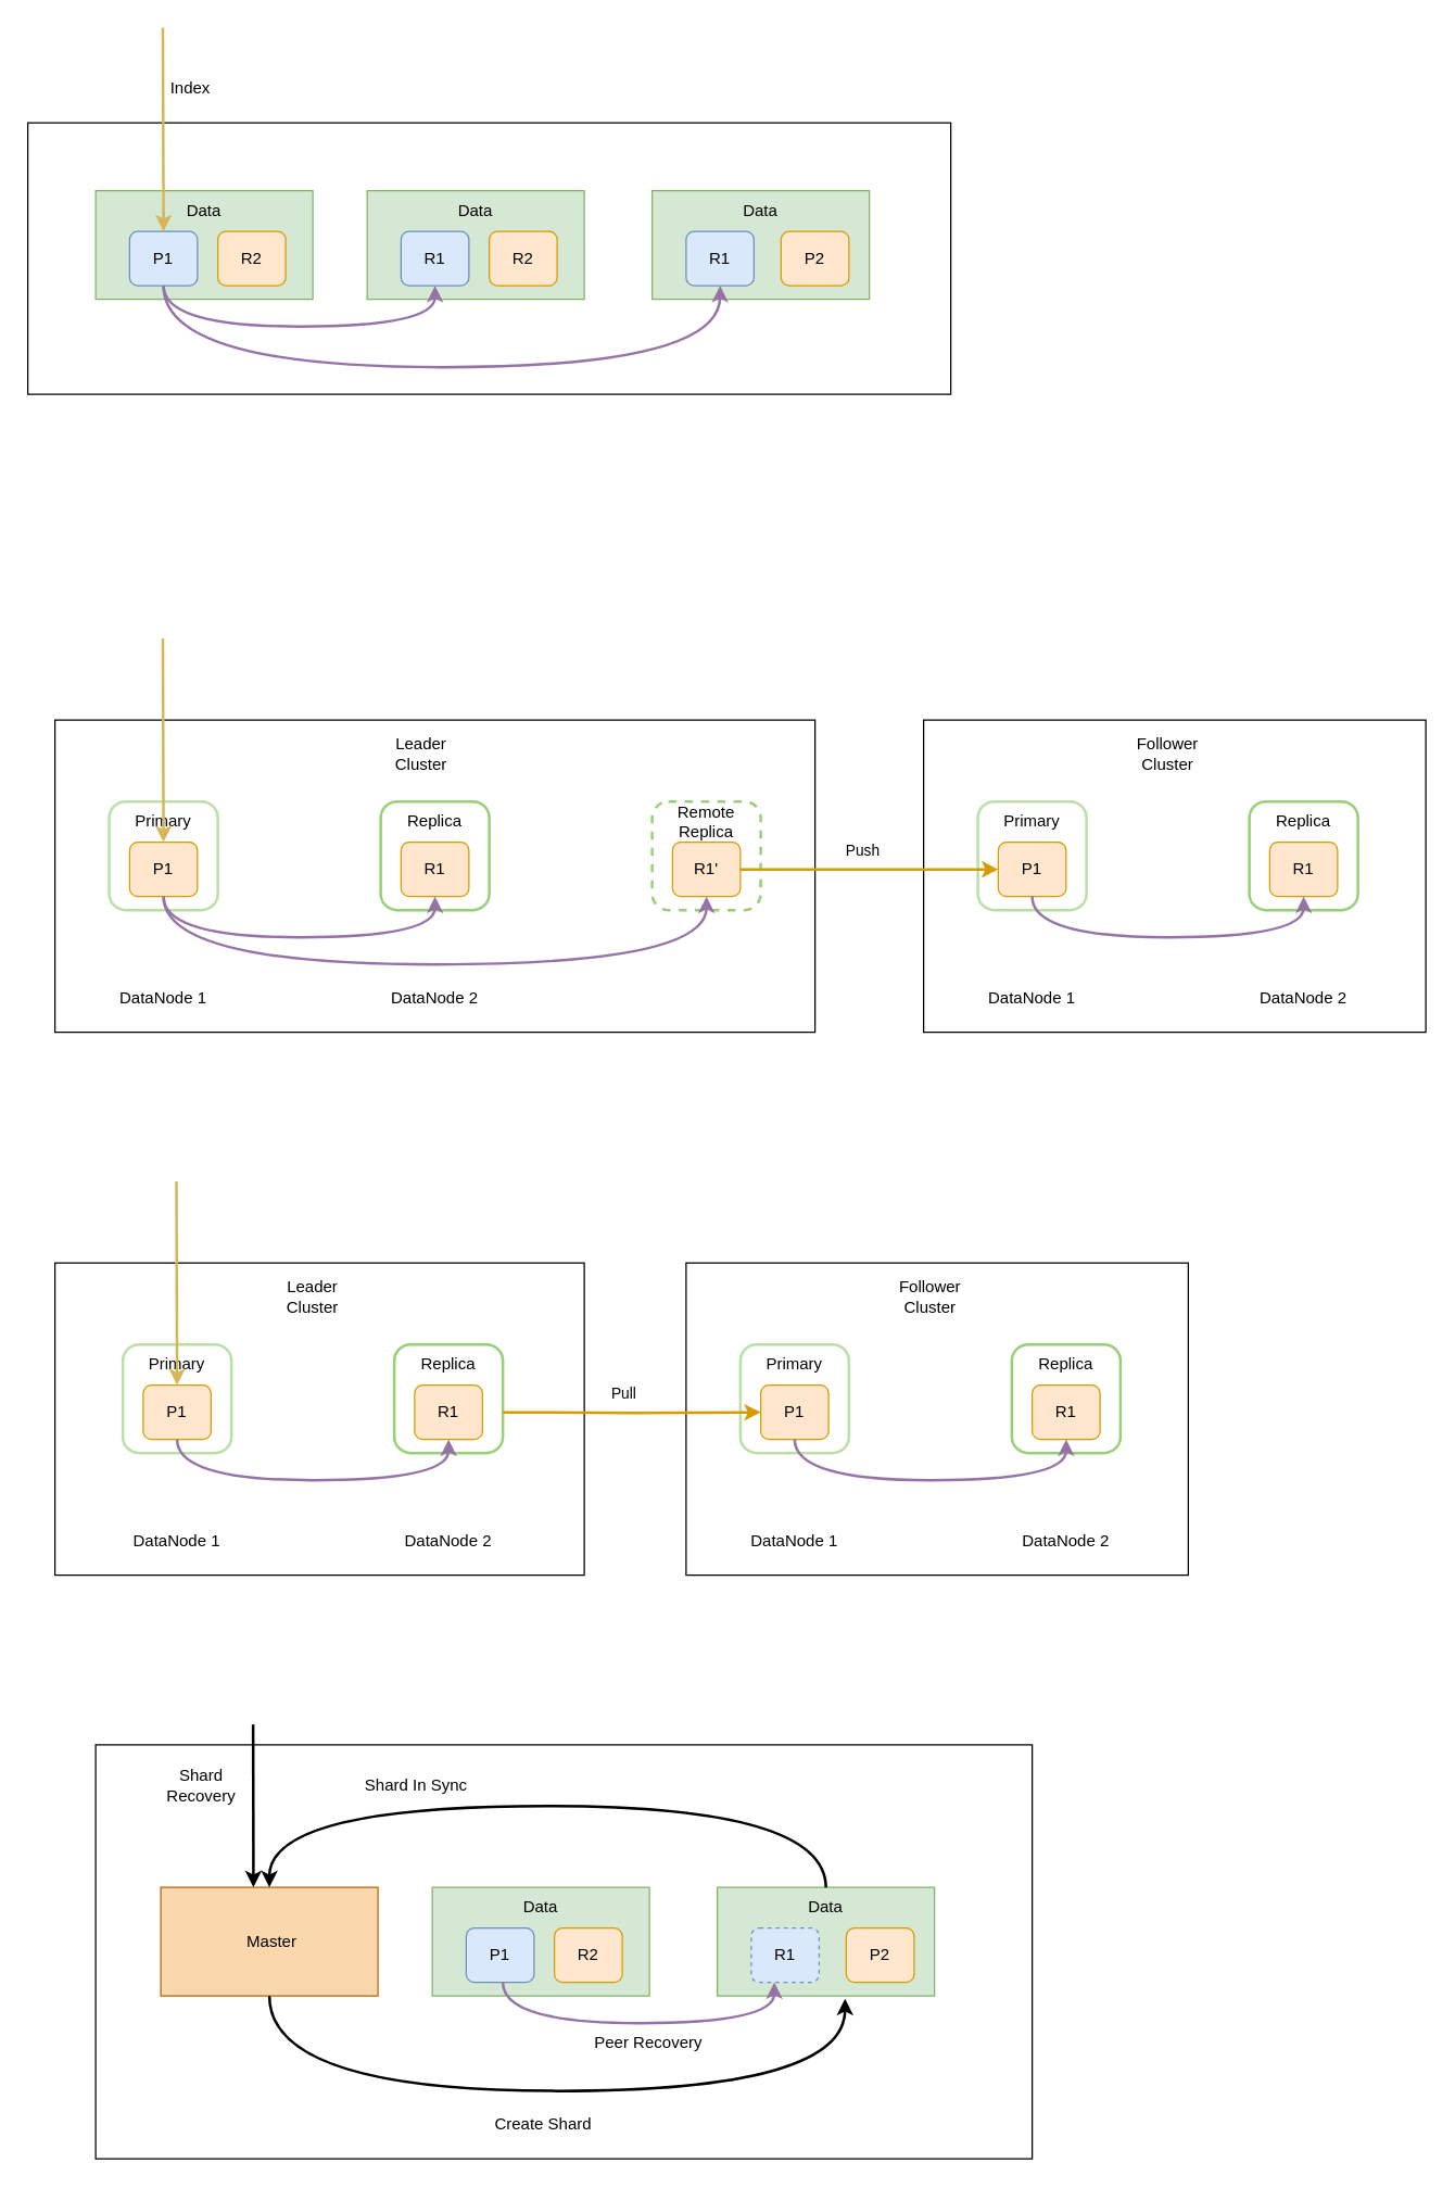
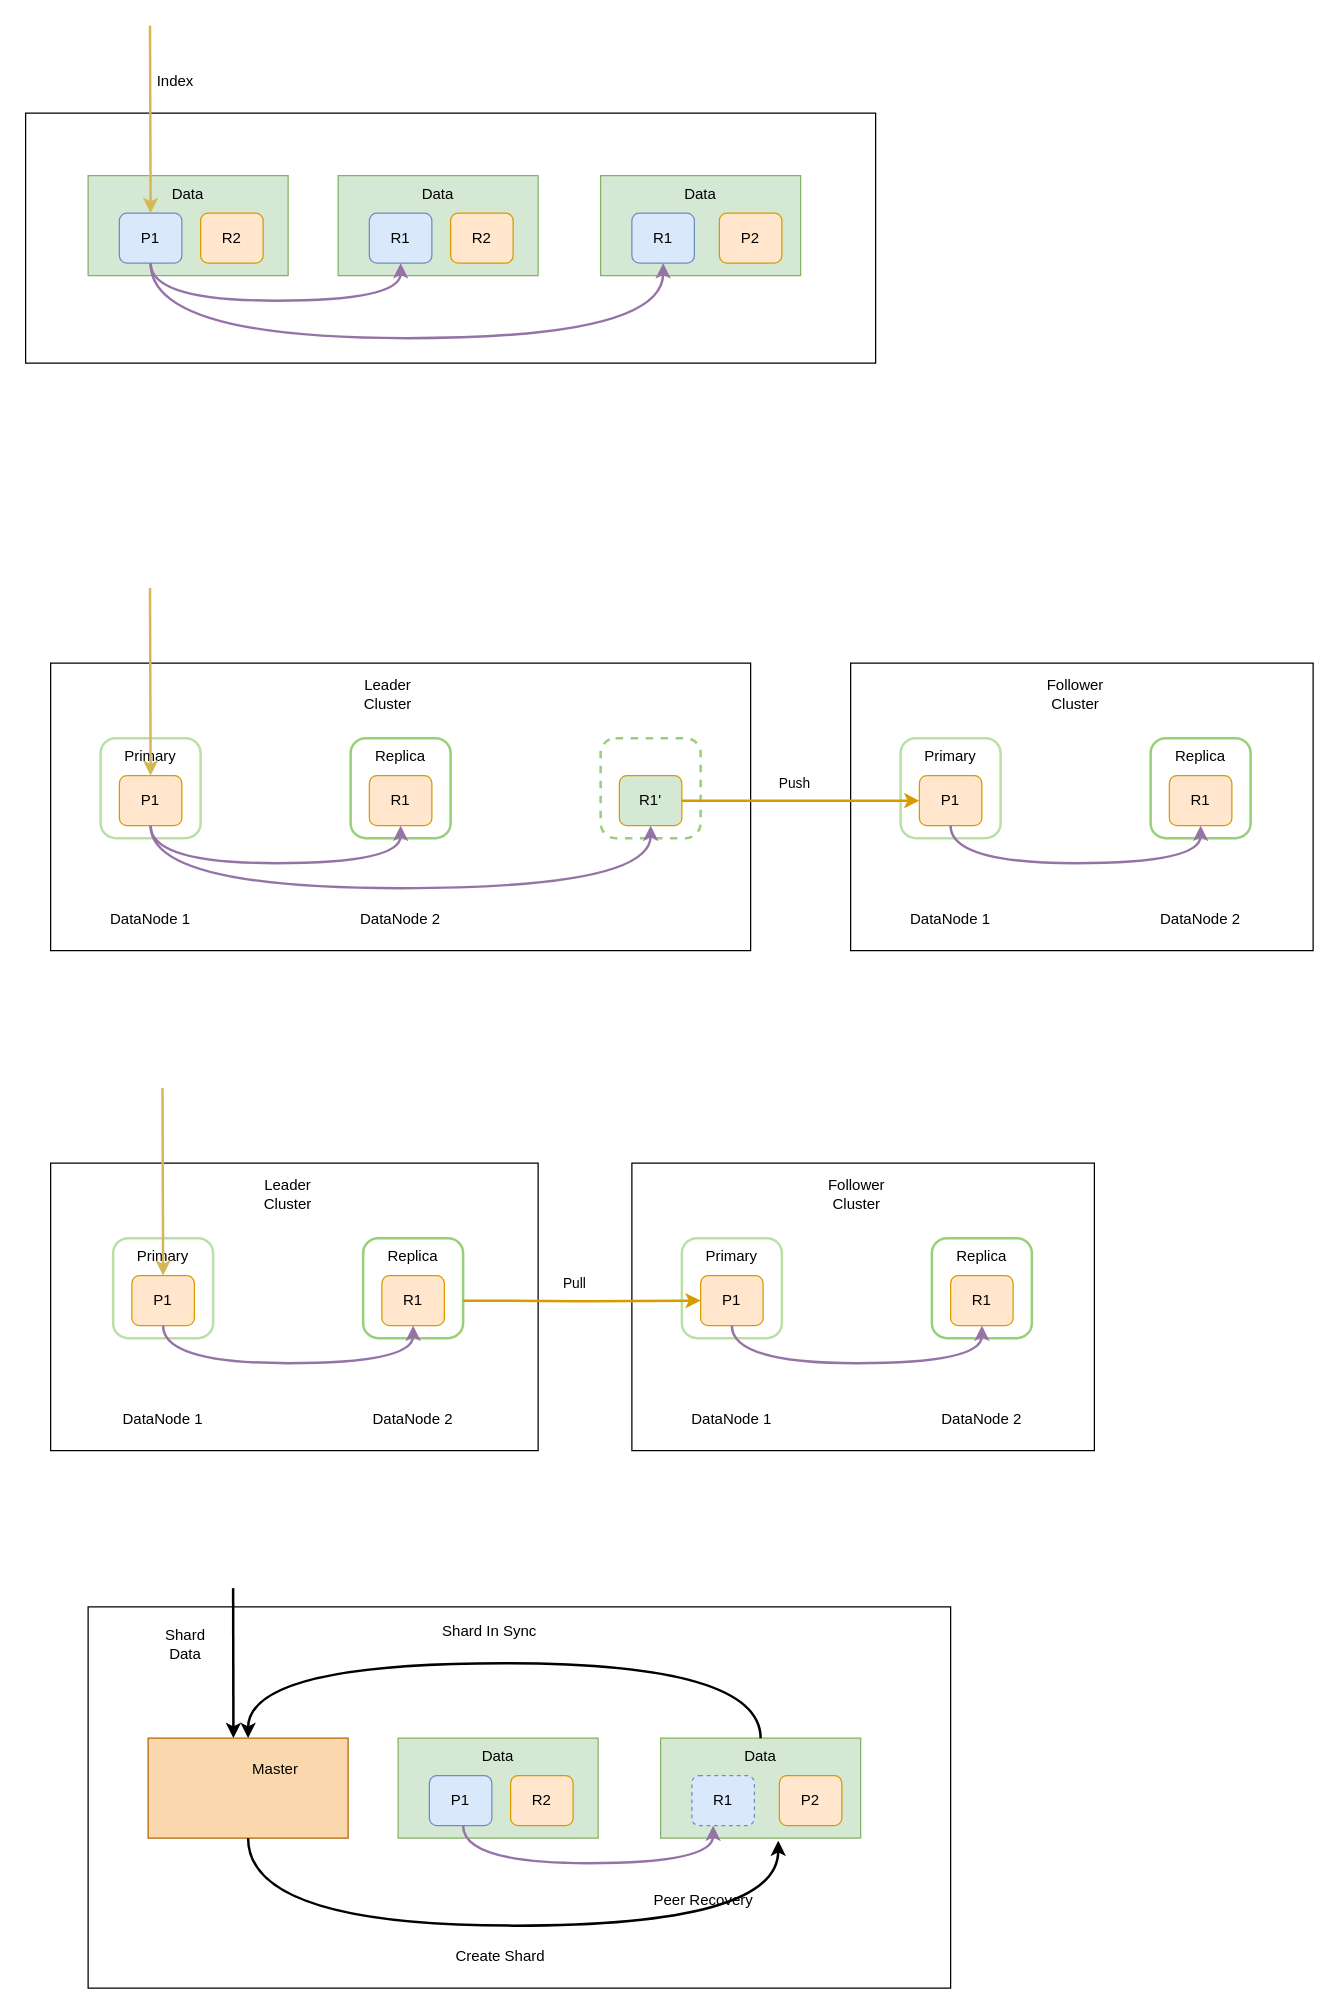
- <mxCell id="20" value="Remote Replica" style="text;html=1;strokeColor=none;fillColor=none;align=center;verticalAlign=middle;whiteSpace=wrap;rounded=0;" parent="1" vertex="1"><mxGeometry x="490" y="590" width="60" height="30" as="geometry" /></mxCell>
- <mxCell id="22" value="R1'" style="rounded=1;whiteSpace=wrap;html=1;fillColor=#ffe6cc;strokeColor=#d79b00;" parent="1" vertex="1"><mxGeometry x="495" y="620" width="50" height="40" as="geometry" /></mxCell>
+ <mxCell id="22" value="R1'" style="rounded=1;whiteSpace=wrap;html=1;fillColor=#d5e8d4;strokeColor=#d79b00;" parent="1" vertex="1"><mxGeometry x="495" y="620" width="50" height="40" as="geometry" /></mxCell>
- <mxCell id="83" value="Shard Recovery" style="text;html=1;strokeColor=none;fillColor=none;align=center;verticalAlign=middle;whiteSpace=wrap;rounded=0;" vertex="1" parent="1"><mxGeometry x="118" y="1300" width="60" height="30" as="geometry" /></mxCell>
+ <mxCell id="83" value="Shard Data" style="text;html=1;strokeColor=none;fillColor=none;align=center;verticalAlign=middle;whiteSpace=wrap;rounded=0;" vertex="1" parent="1"><mxGeometry x="118" y="1300" width="60" height="30" as="geometry" /></mxCell>
- <mxCell id="90" value="Shard In Sync&amp;nbsp;" style="text;html=1;strokeColor=none;fillColor=none;align=center;verticalAlign=middle;whiteSpace=wrap;rounded=0;dashed=1;" vertex="1" parent="1"><mxGeometry x="258" y="1300" width="100" height="30" as="geometry" /></mxCell>
+ <mxCell id="90" value="Shard In Sync&amp;nbsp;" style="text;html=1;strokeColor=none;fillColor=none;align=center;verticalAlign=middle;whiteSpace=wrap;rounded=0;dashed=1;" vertex="1" parent="1"><mxGeometry x="343" y="1290" width="100" height="30" as="geometry" /></mxCell>
- <mxCell id="84" value="Master" style="text;html=1;strokeColor=none;fillColor=none;align=center;verticalAlign=middle;whiteSpace=wrap;rounded=0;" vertex="1" parent="1"><mxGeometry x="170" y="1415" width="60" height="30" as="geometry" /></mxCell>
+ <mxCell id="84" value="Master" style="text;html=1;strokeColor=none;fillColor=none;align=center;verticalAlign=middle;whiteSpace=wrap;rounded=0;" vertex="1" parent="1"><mxGeometry x="190" y="1400" width="60" height="30" as="geometry" /></mxCell>
- <mxCell id="91" value="Peer Recovery" style="text;html=1;strokeColor=none;fillColor=none;align=center;verticalAlign=middle;whiteSpace=wrap;rounded=0;dashed=1;" vertex="1" parent="1"><mxGeometry x="430" y="1490" width="95" height="30" as="geometry" /></mxCell>
+ <mxCell id="91" value="Peer Recovery" style="text;html=1;strokeColor=none;fillColor=none;align=center;verticalAlign=middle;whiteSpace=wrap;rounded=0;dashed=1;" vertex="1" parent="1"><mxGeometry x="515" y="1505" width="95" height="30" as="geometry" /></mxCell>
